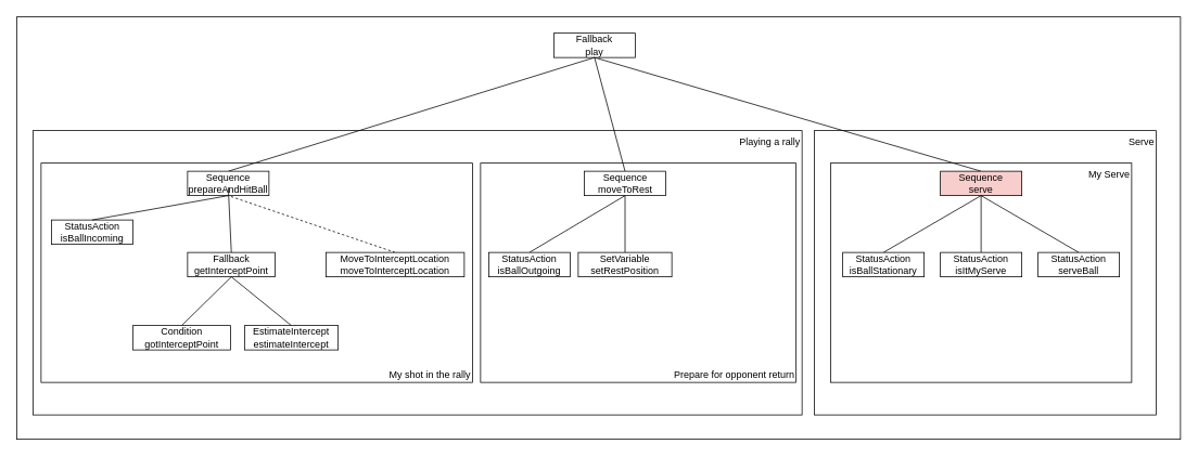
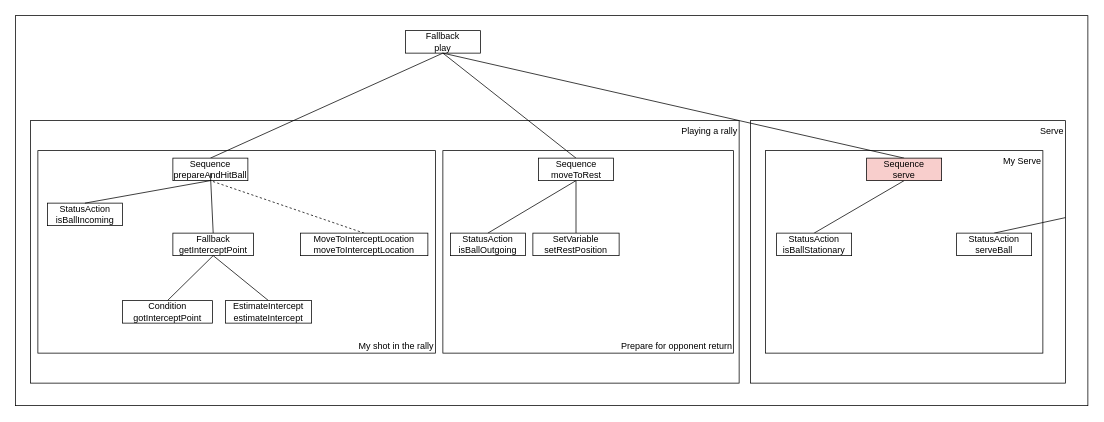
- <mxCell id="8" value="Fallback&lt;div&gt;play&lt;/div&gt;" style="rounded=0;whiteSpace=wrap;html=1;" parent="1" vertex="1"><mxGeometry x="680" y="40" width="100" height="30" as="geometry" /></mxCell>
+ <mxCell id="8" value="Fallback&lt;div&gt;play&lt;/div&gt;" style="rounded=0;whiteSpace=wrap;html=1;" parent="1" vertex="1"><mxGeometry x="540" y="40" width="100" height="30" as="geometry" /></mxCell>
- <mxCell id="33" style="edgeStyle=none;html=1;exitX=0.5;exitY=0;exitDx=0;exitDy=0;entryX=0.5;entryY=1;entryDx=0;entryDy=0;endArrow=none;endFill=0;" edge="1" parent="1" source="34" target="28"><mxGeometry relative="1" as="geometry"><mxPoint x="1425" y="260" as="sourcePoint" /><mxPoint x="1325" y="240" as="targetPoint" /></mxGeometry></mxCell>
+ <mxCell id="33" style="edgeStyle=none;html=1;exitX=0.5;exitY=0;exitDx=0;exitDy=0;endArrow=none;endFill=0;" edge="1" parent="1" source="34" target="3"><mxGeometry relative="1" as="geometry"><mxPoint x="1425" y="260" as="sourcePoint" /><mxPoint x="1325" y="240" as="targetPoint" /></mxGeometry></mxCell>
- <mxCell id="29" style="edgeStyle=none;html=1;exitX=0.5;exitY=0;exitDx=0;exitDy=0;entryX=0.5;entryY=1;entryDx=0;entryDy=0;endArrow=none;endFill=0;" parent="1" source="32" target="28" edge="1"><mxGeometry relative="1" as="geometry"><mxPoint x="1305" y="260" as="sourcePoint" /></mxGeometry></mxCell>
- <mxCell id="32" value="StatusAction&lt;div&gt;isItMyServe&lt;/div&gt;" style="rounded=0;whiteSpace=wrap;html=1;" vertex="1" parent="1"><mxGeometry x="1155" y="310" width="100" height="30" as="geometry" /></mxCell>
